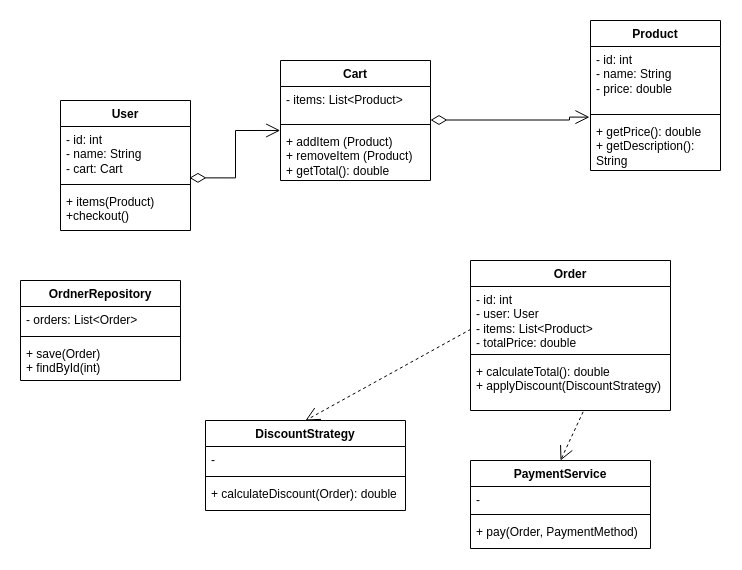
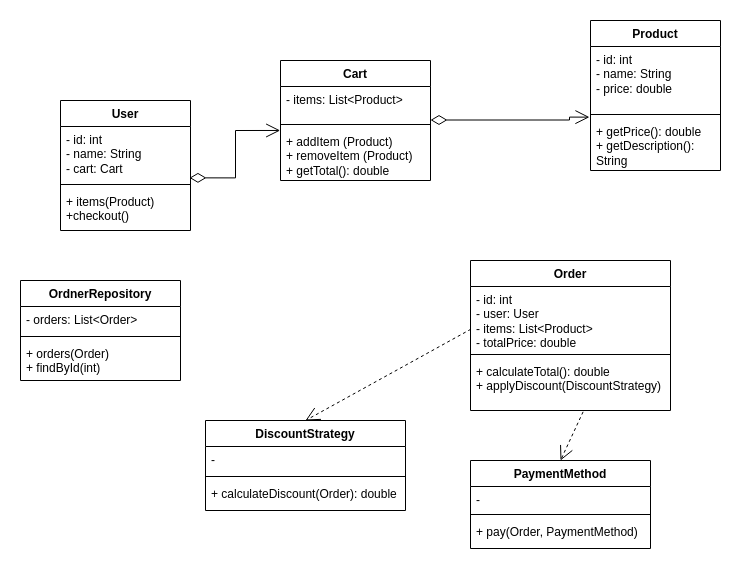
- <mxCell id="25" value="&lt;div&gt;+ save(Order)&lt;/div&gt;&lt;div&gt;+ findById(int)&lt;/div&gt;" style="text;strokeColor=none;fillColor=none;align=left;verticalAlign=top;spacingLeft=4;spacingRight=4;overflow=hidden;rotatable=0;points=[[0,0.5],[1,0.5]];portConstraint=eastwest;whiteSpace=wrap;html=1;" parent="22" vertex="1"><mxGeometry y="60" width="160" height="40" as="geometry" /></mxCell>
+ <mxCell id="25" value="&lt;div&gt;+ orders(Order)&lt;/div&gt;&lt;div&gt;+ findById(int)&lt;/div&gt;" style="text;strokeColor=none;fillColor=none;align=left;verticalAlign=top;spacingLeft=4;spacingRight=4;overflow=hidden;rotatable=0;points=[[0,0.5],[1,0.5]];portConstraint=eastwest;whiteSpace=wrap;html=1;" parent="22" vertex="1"><mxGeometry y="60" width="160" height="40" as="geometry" /></mxCell>
- <mxCell id="18" value="PaymentService" style="swimlane;fontStyle=1;align=center;verticalAlign=top;childLayout=stackLayout;horizontal=1;startSize=26;horizontalStack=0;resizeParent=1;resizeParentMax=0;resizeLast=0;collapsible=1;marginBottom=0;whiteSpace=wrap;html=1;" parent="1" vertex="1"><mxGeometry x="470" y="460" width="180" height="88" as="geometry" /></mxCell>
+ <mxCell id="18" value="PaymentMethod" style="swimlane;fontStyle=1;align=center;verticalAlign=top;childLayout=stackLayout;horizontal=1;startSize=26;horizontalStack=0;resizeParent=1;resizeParentMax=0;resizeLast=0;collapsible=1;marginBottom=0;whiteSpace=wrap;html=1;" parent="1" vertex="1"><mxGeometry x="470" y="460" width="180" height="88" as="geometry" /></mxCell>
